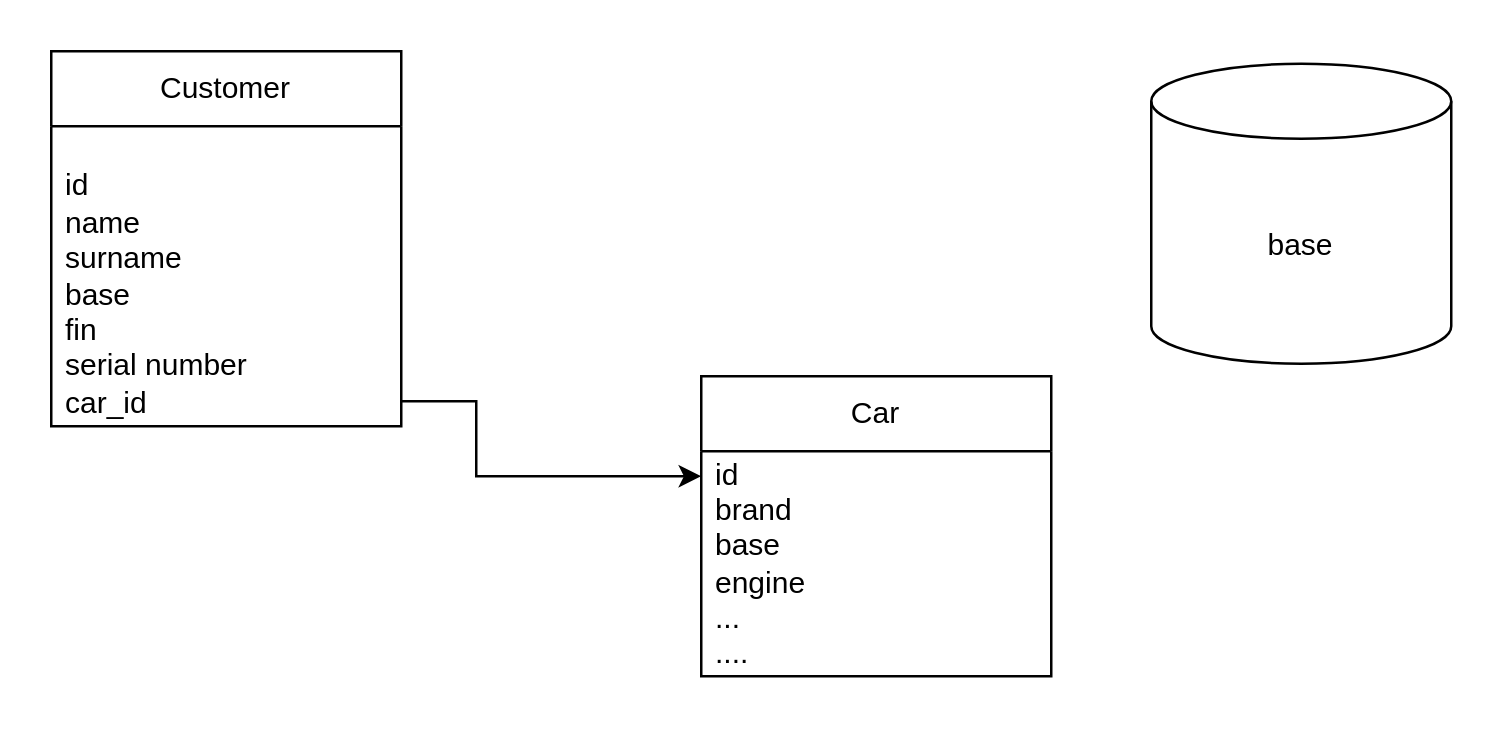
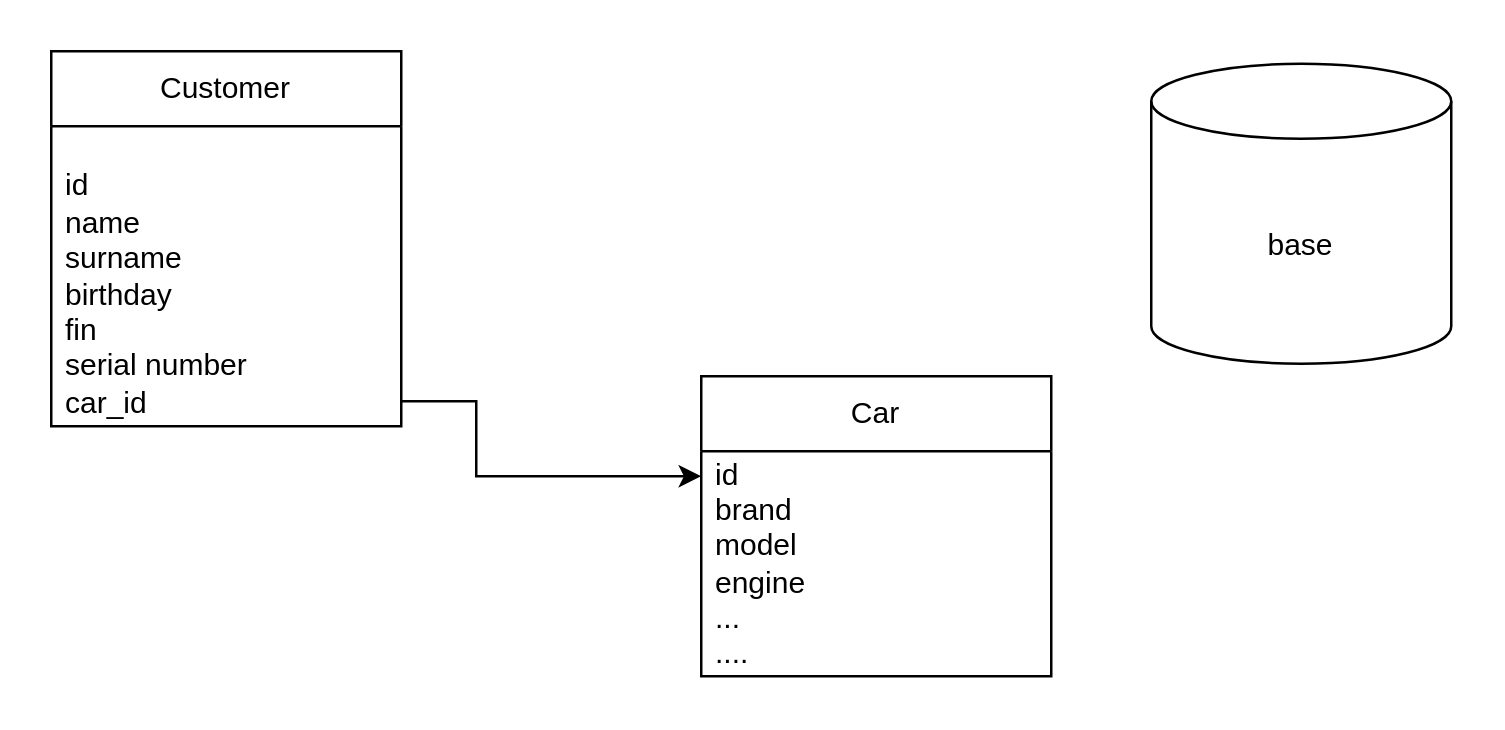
- <mxCell id="4" value="&lt;br&gt;id&lt;br style=&quot;border-color: var(--border-color);&quot;&gt;name&lt;br style=&quot;border-color: var(--border-color);&quot;&gt;surname&lt;br style=&quot;border-color: var(--border-color);&quot;&gt;base&lt;br style=&quot;border-color: var(--border-color);&quot;&gt;fin&lt;br style=&quot;border-color: var(--border-color);&quot;&gt;serial number&lt;br&gt;car_id" style="text;strokeColor=none;fillColor=none;align=left;verticalAlign=middle;spacingLeft=4;spacingRight=4;overflow=hidden;points=[[0,0.5],[1,0.5]];portConstraint=eastwest;rotatable=0;whiteSpace=wrap;html=1;" vertex="1" parent="2"><mxGeometry y="30" width="140" height="120" as="geometry" /></mxCell>
+ <mxCell id="4" value="&lt;br&gt;id&lt;br style=&quot;border-color: var(--border-color);&quot;&gt;name&lt;br style=&quot;border-color: var(--border-color);&quot;&gt;surname&lt;br style=&quot;border-color: var(--border-color);&quot;&gt;birthday&lt;br style=&quot;border-color: var(--border-color);&quot;&gt;fin&lt;br style=&quot;border-color: var(--border-color);&quot;&gt;serial number&lt;br&gt;car_id" style="text;strokeColor=none;fillColor=none;align=left;verticalAlign=middle;spacingLeft=4;spacingRight=4;overflow=hidden;points=[[0,0.5],[1,0.5]];portConstraint=eastwest;rotatable=0;whiteSpace=wrap;html=1;" vertex="1" parent="2"><mxGeometry y="30" width="140" height="120" as="geometry" /></mxCell>
- <mxCell id="6" value="id&lt;br style=&quot;border-color: var(--border-color);&quot;&gt;brand&lt;br style=&quot;border-color: var(--border-color);&quot;&gt;base&lt;br style=&quot;border-color: var(--border-color);&quot;&gt;engine&lt;br&gt;...&lt;br&gt;....&lt;br&gt;" style="text;strokeColor=none;fillColor=none;align=left;verticalAlign=middle;spacingLeft=4;spacingRight=4;overflow=hidden;points=[[0,0.5],[1,0.5]];portConstraint=eastwest;rotatable=0;whiteSpace=wrap;html=1;" vertex="1" parent="5"><mxGeometry y="30" width="140" height="90" as="geometry" /></mxCell>
+ <mxCell id="6" value="id&lt;br style=&quot;border-color: var(--border-color);&quot;&gt;brand&lt;br style=&quot;border-color: var(--border-color);&quot;&gt;model&lt;br style=&quot;border-color: var(--border-color);&quot;&gt;engine&lt;br&gt;...&lt;br&gt;....&lt;br&gt;" style="text;strokeColor=none;fillColor=none;align=left;verticalAlign=middle;spacingLeft=4;spacingRight=4;overflow=hidden;points=[[0,0.5],[1,0.5]];portConstraint=eastwest;rotatable=0;whiteSpace=wrap;html=1;" vertex="1" parent="5"><mxGeometry y="30" width="140" height="90" as="geometry" /></mxCell>
